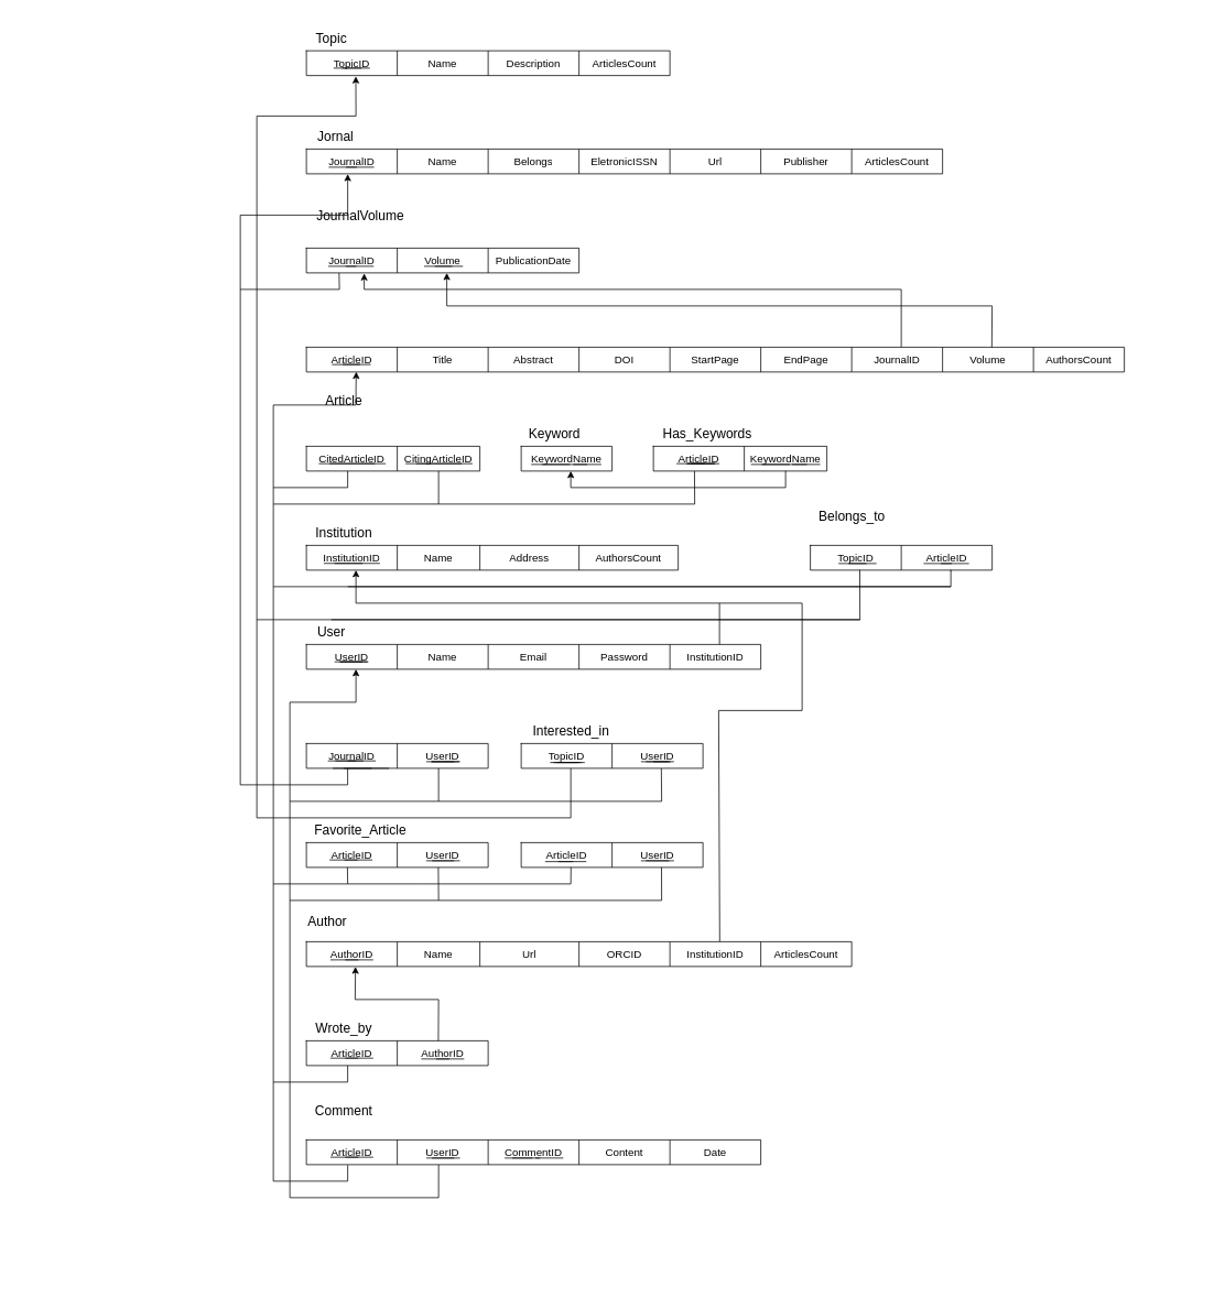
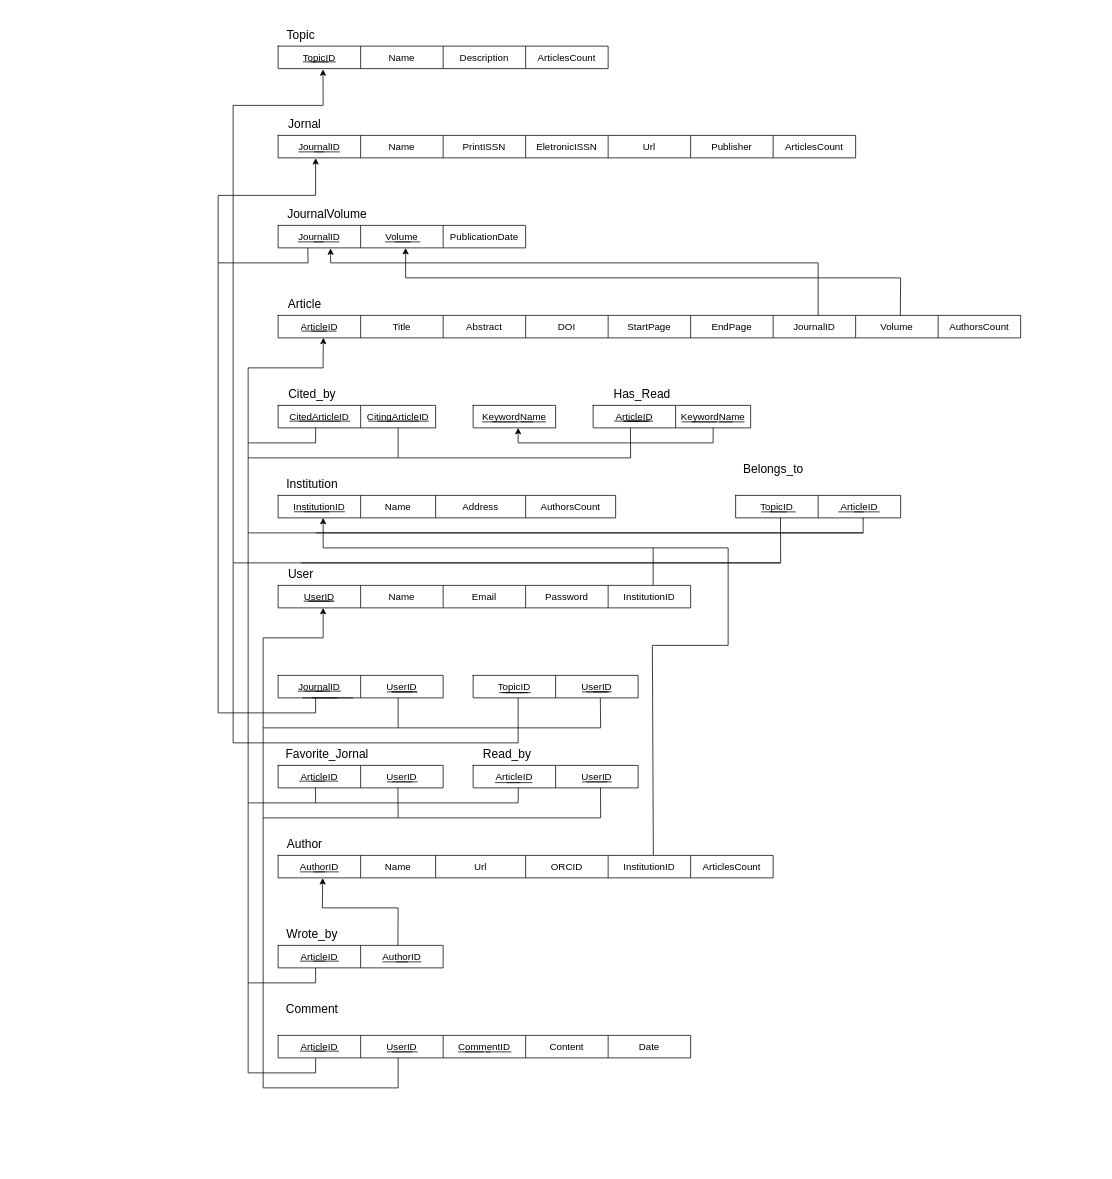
- <mxCell id="55" value="Belongs" style="shape=partialRectangle;html=1;whiteSpace=wrap;connectable=0;strokeColor=inherit;overflow=hidden;fillColor=none;top=0;left=0;bottom=0;right=0;pointerEvents=1;fontSize=13;" parent="52" vertex="1"><mxGeometry x="220" width="110" height="30" as="geometry"><mxRectangle width="110" height="30" as="alternateBounds" /></mxGeometry></mxCell>
+ <mxCell id="55" value="PrintISSN" style="shape=partialRectangle;html=1;whiteSpace=wrap;connectable=0;strokeColor=inherit;overflow=hidden;fillColor=none;top=0;left=0;bottom=0;right=0;pointerEvents=1;fontSize=13;" parent="52" vertex="1"><mxGeometry x="220" width="110" height="30" as="geometry"><mxRectangle width="110" height="30" as="alternateBounds" /></mxGeometry></mxCell>
- <mxCell id="65" value="JournalVolume" style="text;html=1;align=center;verticalAlign=middle;resizable=0;points=[];autosize=1;strokeColor=none;fillColor=none;fontFamily=Helvetica;fontSize=16;fontColor=default;" parent="1" vertex="1"><mxGeometry x="370" y="245" width="130" height="30" as="geometry" /></mxCell>
+ <mxCell id="65" value="JournalVolume" style="text;html=1;align=center;verticalAlign=middle;resizable=0;points=[];autosize=1;strokeColor=none;fillColor=none;fontFamily=Helvetica;fontSize=16;fontColor=default;" parent="1" vertex="1"><mxGeometry x="370" y="270" width="130" height="30" as="geometry" /></mxCell>
- <mxCell id="14" value="Article" style="text;html=1;align=center;verticalAlign=middle;resizable=0;points=[];autosize=1;strokeColor=none;fillColor=none;fontFamily=Helvetica;fontSize=16;fontColor=default;" parent="1" vertex="1"><mxGeometry x="380" y="470" width="70" height="30" as="geometry" /></mxCell>
+ <mxCell id="14" value="Article" style="text;html=1;align=center;verticalAlign=middle;resizable=0;points=[];autosize=1;strokeColor=none;fillColor=none;fontFamily=Helvetica;fontSize=16;fontColor=default;" parent="1" vertex="1"><mxGeometry x="370" y="390" width="70" height="30" as="geometry" /></mxCell>
+ <mxCell id="115" value="Cited_by" style="text;html=1;align=center;verticalAlign=middle;resizable=0;points=[];autosize=1;strokeColor=none;fillColor=none;fontFamily=Helvetica;fontSize=16;fontColor=default;" parent="1" vertex="1"><mxGeometry x="370" y="510" width="90" height="30" as="geometry" /></mxCell>
- <mxCell id="47" value="Keyword" style="text;html=1;align=center;verticalAlign=middle;resizable=0;points=[];autosize=1;strokeColor=none;fillColor=none;fontFamily=Helvetica;fontSize=16;fontColor=default;" parent="1" vertex="1"><mxGeometry x="630" y="510" width="80" height="30" as="geometry" /></mxCell>
- <mxCell id="122" value="Has_Keywords" style="text;html=1;align=center;verticalAlign=middle;resizable=0;points=[];autosize=1;strokeColor=none;fillColor=none;fontFamily=Helvetica;fontSize=16;fontColor=default;" parent="1" vertex="1"><mxGeometry x="790" y="510" width="130" height="30" as="geometry" /></mxCell>
+ <mxCell id="122" value="Has_Read" style="text;html=1;align=center;verticalAlign=middle;resizable=0;points=[];autosize=1;strokeColor=none;fillColor=none;fontFamily=Helvetica;fontSize=16;fontColor=default;" parent="1" vertex="1"><mxGeometry x="790" y="510" width="130" height="30" as="geometry" /></mxCell>
- <mxCell id="102" value="Interested_in" style="text;html=1;align=center;verticalAlign=middle;resizable=0;points=[];autosize=1;strokeColor=none;fillColor=none;fontFamily=Helvetica;fontSize=16;fontColor=default;" parent="1" vertex="1"><mxGeometry x="630" y="870" width="120" height="30" as="geometry" /></mxCell>
- <mxCell id="82" value="Favorite_Article" style="text;html=1;align=center;verticalAlign=middle;resizable=0;points=[];autosize=1;strokeColor=none;fillColor=none;fontFamily=Helvetica;fontSize=16;fontColor=default;" parent="1" vertex="1"><mxGeometry x="370" y="990" width="130" height="30" as="geometry" /></mxCell>
+ <mxCell id="82" value="Favorite_Jornal" style="text;html=1;align=center;verticalAlign=middle;resizable=0;points=[];autosize=1;strokeColor=none;fillColor=none;fontFamily=Helvetica;fontSize=16;fontColor=default;" parent="1" vertex="1"><mxGeometry x="370" y="990" width="130" height="30" as="geometry" /></mxCell>
+ <mxCell id="87" value="Read_by" style="text;html=1;align=center;verticalAlign=middle;resizable=0;points=[];autosize=1;strokeColor=none;fillColor=none;fontFamily=Helvetica;fontSize=16;fontColor=default;" parent="1" vertex="1"><mxGeometry x="630" y="990" width="90" height="30" as="geometry" /></mxCell>
- <mxCell id="23" value="Author" style="text;html=1;align=center;verticalAlign=middle;resizable=0;points=[];autosize=1;strokeColor=none;fillColor=none;fontFamily=Helvetica;fontSize=16;fontColor=default;" parent="1" vertex="1"><mxGeometry x="360" y="1100" width="70" height="30" as="geometry" /></mxCell>
+ <mxCell id="23" value="Author" style="text;html=1;align=center;verticalAlign=middle;resizable=0;points=[];autosize=1;strokeColor=none;fillColor=none;fontFamily=Helvetica;fontSize=16;fontColor=default;" parent="1" vertex="1"><mxGeometry x="370" y="1110" width="70" height="30" as="geometry" /></mxCell>
